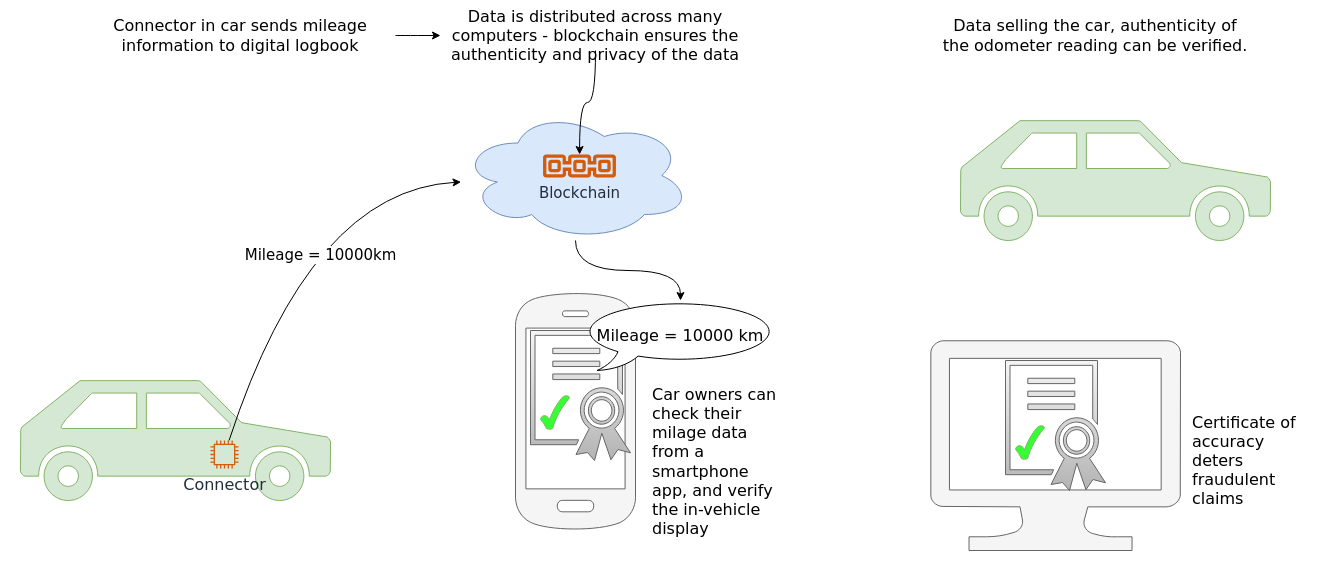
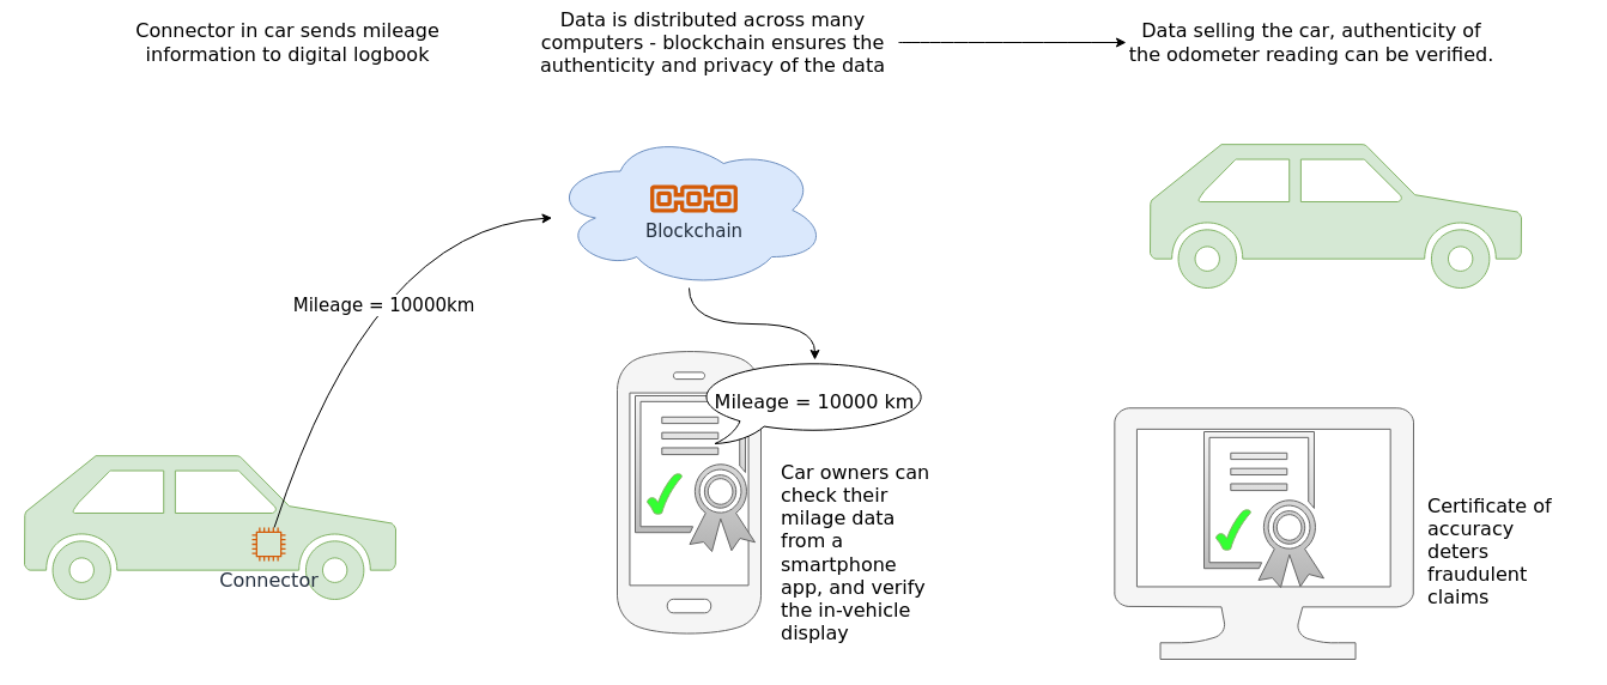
- <mxCell id="18" style="edgeStyle=orthogonalEdgeStyle;curved=1;orthogonalLoop=1;jettySize=auto;html=1;fontFamily=Dejavu Sans;fontSize=16;" edge="1" parent="1" source="19" target="21"><mxGeometry relative="1" as="geometry" /></mxCell>
- <mxCell id="20" style="edgeStyle=orthogonalEdgeStyle;curved=1;orthogonalLoop=1;jettySize=auto;html=1;fontFamily=Dejavu Sans;fontSize=16;" edge="1" parent="1" source="21" target="6"><mxGeometry relative="1" as="geometry" /></mxCell>
+ <mxCell id="20" style="edgeStyle=orthogonalEdgeStyle;curved=1;orthogonalLoop=1;jettySize=auto;html=1;fontFamily=Dejavu Sans;fontSize=16;" edge="1" parent="1" source="21" target="22"><mxGeometry relative="1" as="geometry" /></mxCell>
